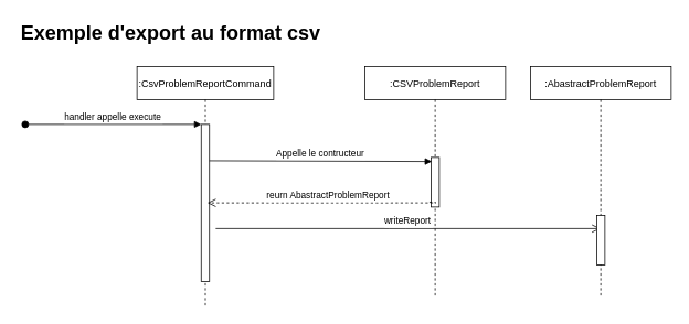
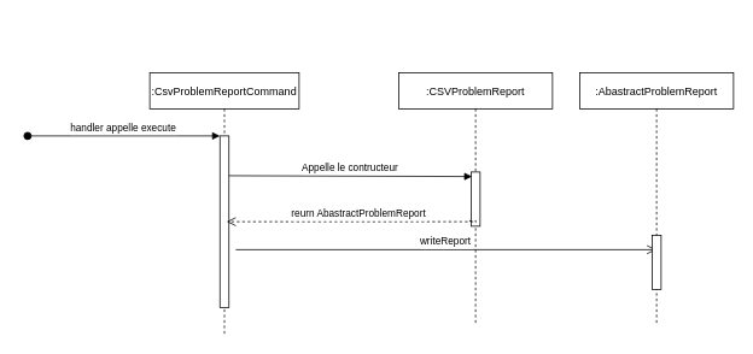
- <mxCell id="6" value="&lt;h1&gt;Exemple d'export au format csv&lt;/h1&gt;&lt;p&gt;.&lt;/p&gt;" style="text;html=1;strokeColor=none;fillColor=none;spacing=5;spacingTop=-20;whiteSpace=wrap;overflow=hidden;rounded=0;" vertex="1" parent="1"><mxGeometry x="20" y="20" width="630" height="40" as="geometry" /></mxCell>
